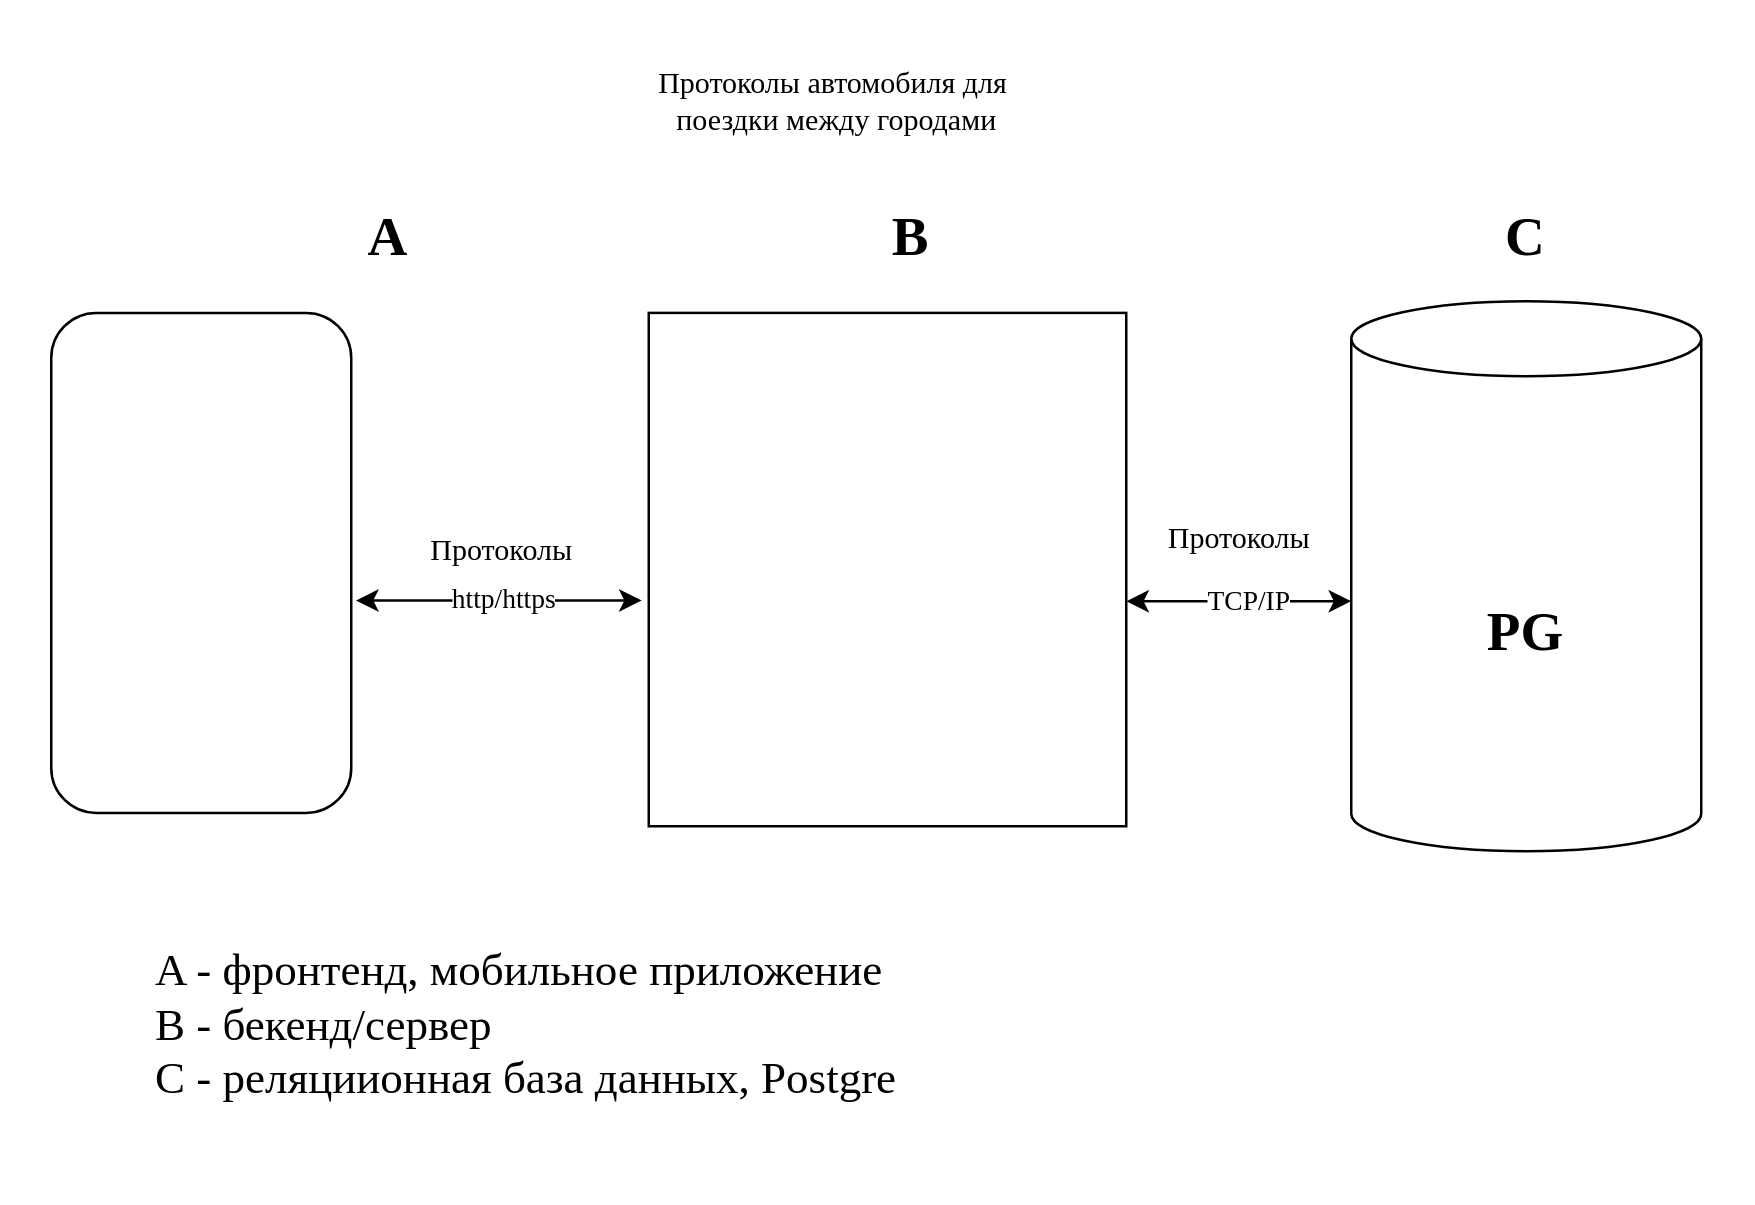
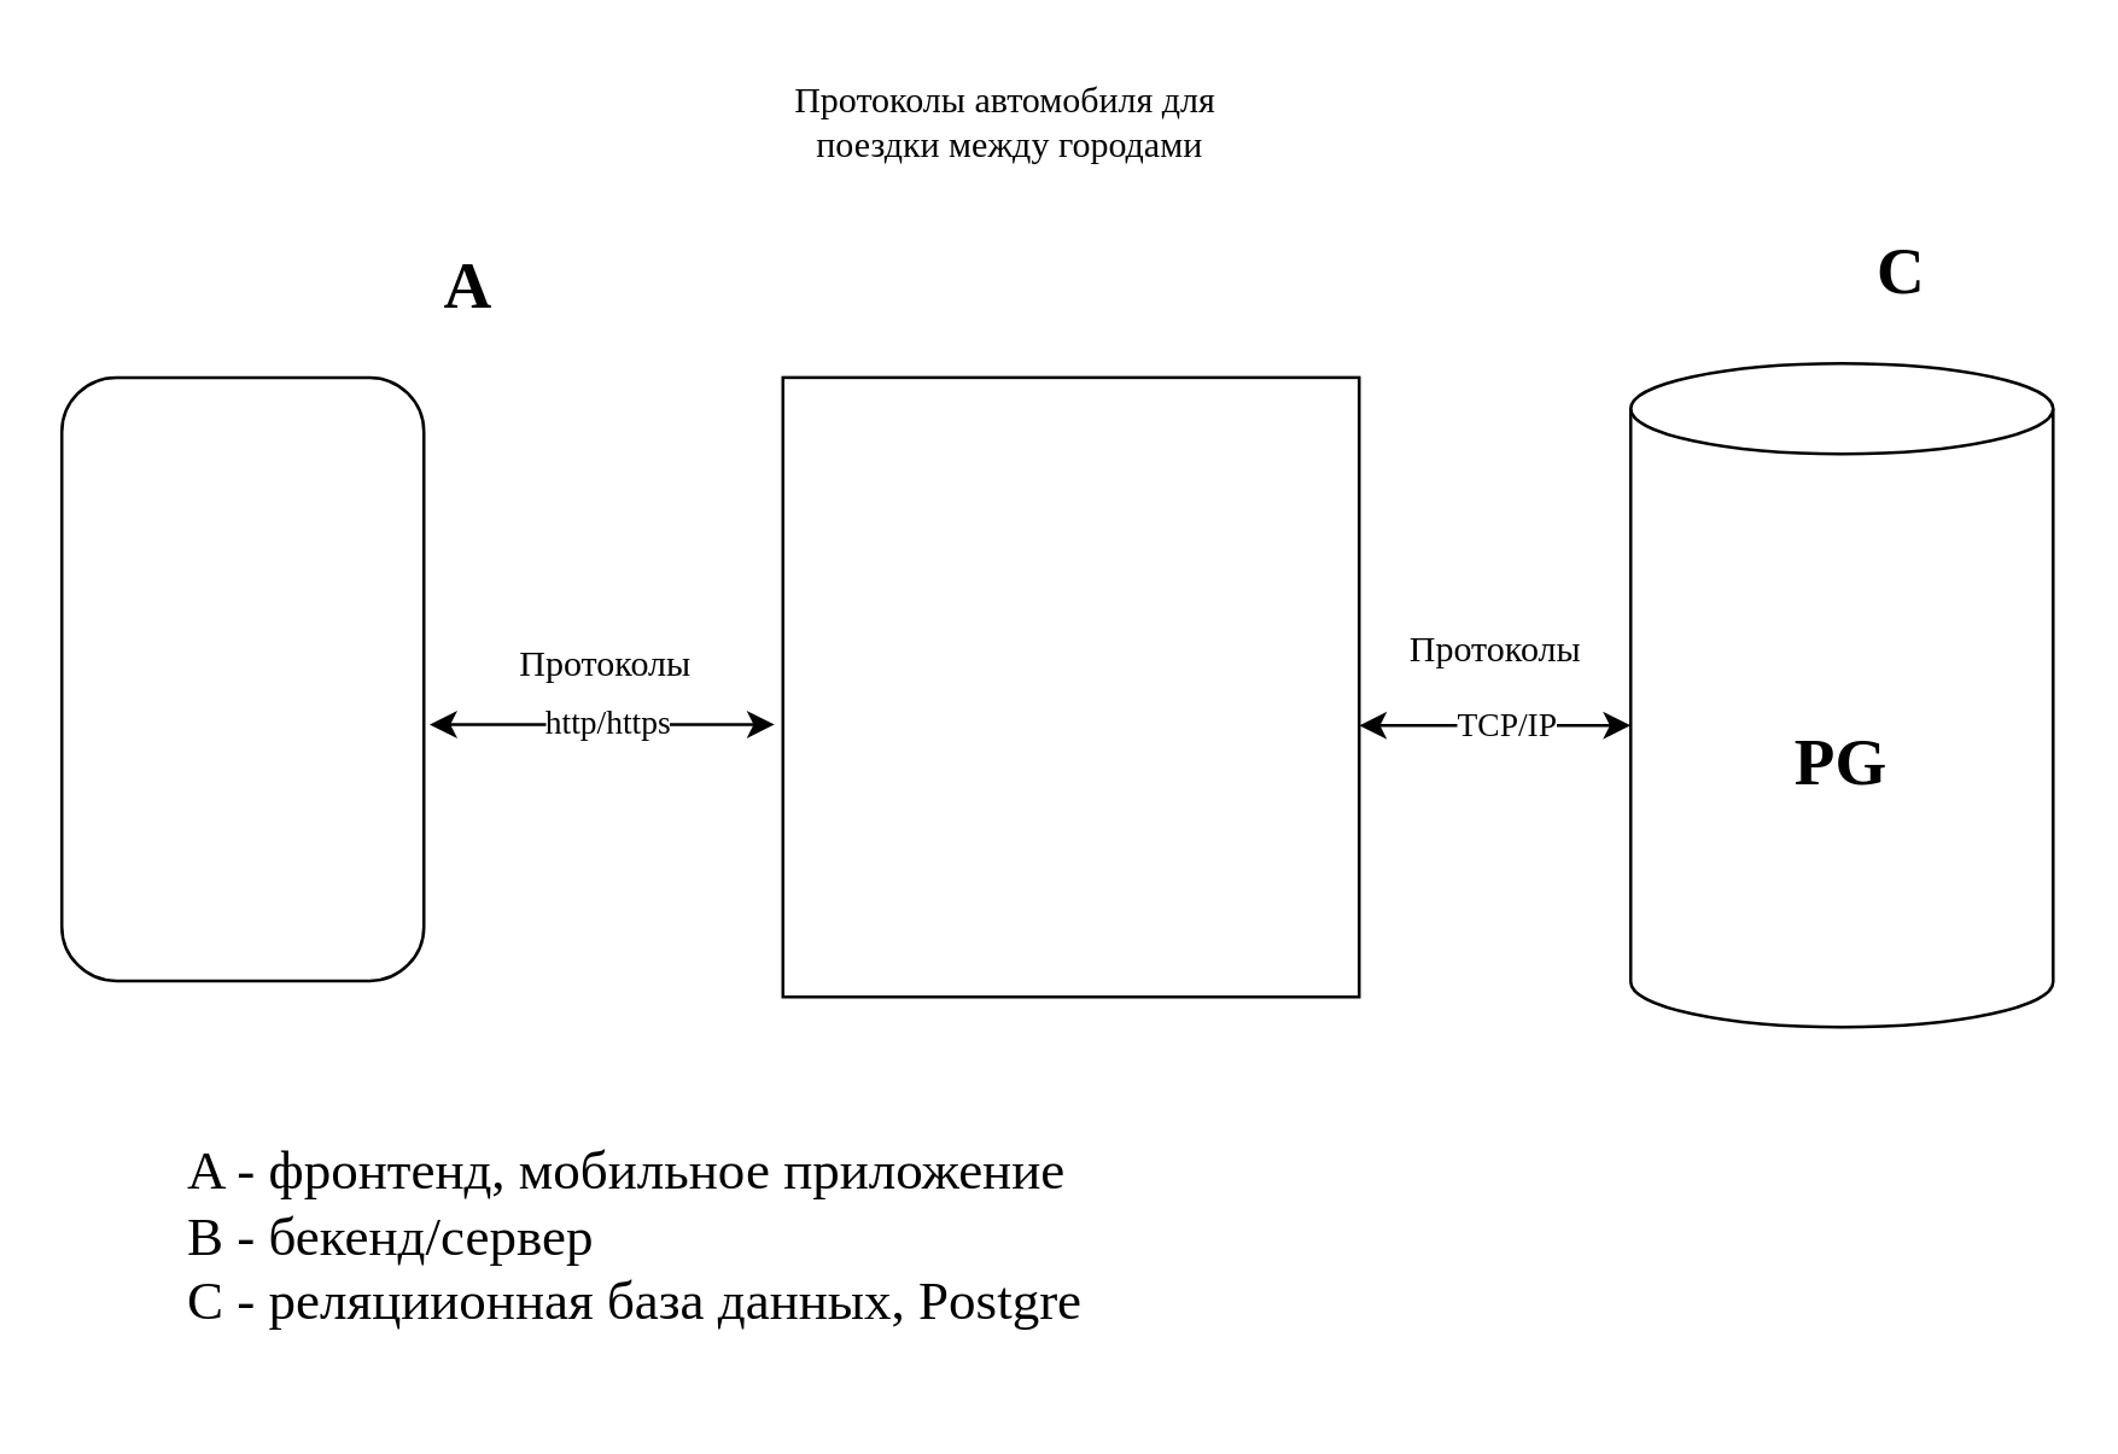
- <mxCell id="4" value="B" style="text;html=1;strokeColor=none;fillColor=none;align=center;verticalAlign=middle;whiteSpace=wrap;rounded=0;fontStyle=1;fontSize=22;fontFamily=Comic Sans MS;" parent="1" vertex="1"><mxGeometry x="334" y="80" width="60" height="30" as="geometry" /></mxCell>
- <mxCell id="5" value="C" style="text;html=1;strokeColor=none;fillColor=none;align=center;verticalAlign=middle;whiteSpace=wrap;rounded=0;fontStyle=1;fontSize=22;fontFamily=Comic Sans MS;" parent="1" vertex="1"><mxGeometry x="580" y="80" width="60" height="30" as="geometry" /></mxCell>
+ <mxCell id="5" value="C" style="text;html=1;strokeColor=none;fillColor=none;align=center;verticalAlign=middle;whiteSpace=wrap;rounded=0;fontStyle=1;fontSize=22;fontFamily=Comic Sans MS;" parent="1" vertex="1"><mxGeometry x="600" y="75" width="60" height="30" as="geometry" /></mxCell>
